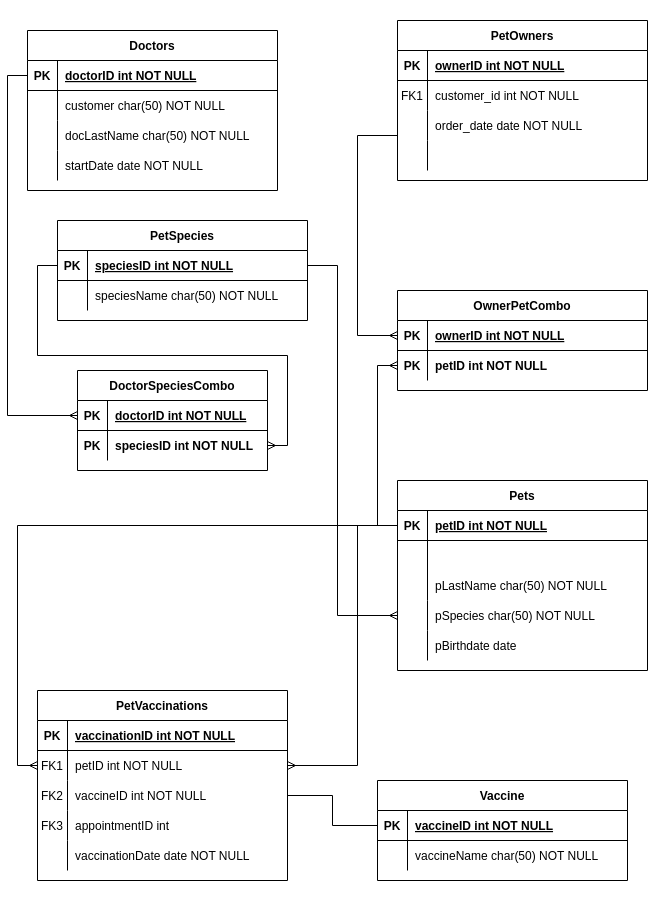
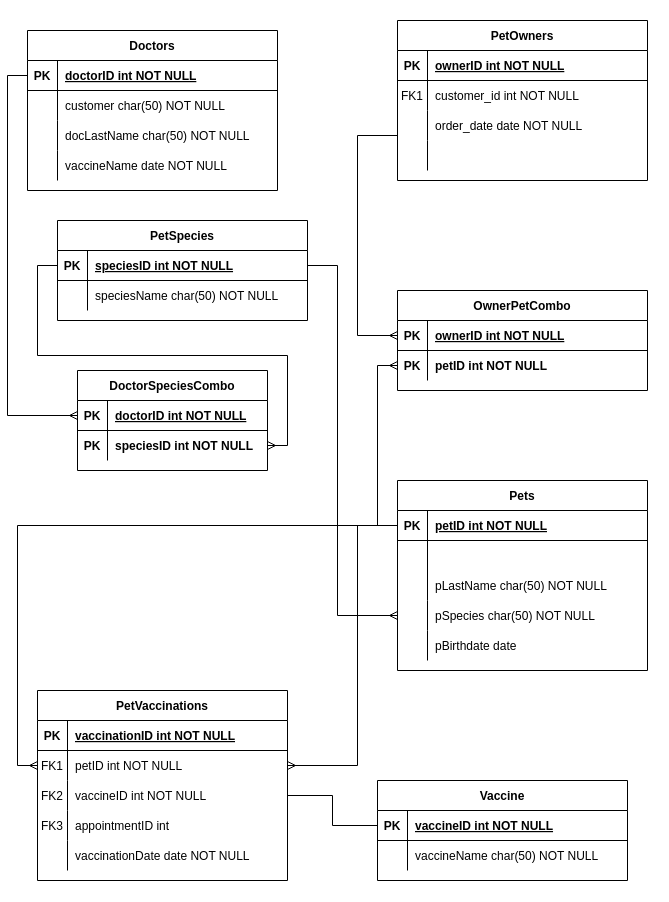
- <mxCell id="42" value="startDate date NOT NULL" style="shape=partialRectangle;overflow=hidden;connectable=0;fillColor=none;top=0;left=0;bottom=0;right=0;align=left;spacingLeft=6;" vertex="1" parent="40"><mxGeometry x="30" width="220" height="30" as="geometry" /></mxCell>
+ <mxCell id="42" value="vaccineName date NOT NULL" style="shape=partialRectangle;overflow=hidden;connectable=0;fillColor=none;top=0;left=0;bottom=0;right=0;align=left;spacingLeft=6;" vertex="1" parent="40"><mxGeometry x="30" width="220" height="30" as="geometry" /></mxCell>
